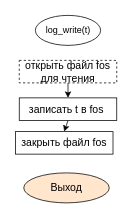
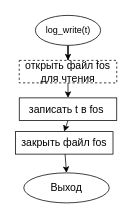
+ <mxCell id="2" value="" style="edgeStyle=orthogonalEdgeStyle;rounded=0;orthogonalLoop=1;jettySize=auto;html=1;fontSize=14;" edge="1" parent="1" source="3" target="5"><mxGeometry relative="1" as="geometry" /></mxCell>
+ <mxCell id="8" value="" style="endArrow=classic;html=1;fontSize=14;entryX=0.5;entryY=0;entryDx=0;entryDy=0;" edge="1" parent="1" source="7" target="4"><mxGeometry width="50" height="50" relative="1" as="geometry"><mxPoint x="25" y="350" as="sourcePoint" /><mxPoint x="75" y="300" as="targetPoint" /></mxGeometry></mxCell>
- <mxCell id="4" value="Выход" style="ellipse;whiteSpace=wrap;html=1;fontSize=14;fillColor=#ffe6cc;" vertex="1" parent="1"><mxGeometry x="31" y="230" width="114" height="40" as="geometry" /></mxCell>
+ <mxCell id="4" value="Выход" style="ellipse;whiteSpace=wrap;html=1;fontSize=14;" vertex="1" parent="1"><mxGeometry x="31" y="230" width="114" height="40" as="geometry" /></mxCell>
